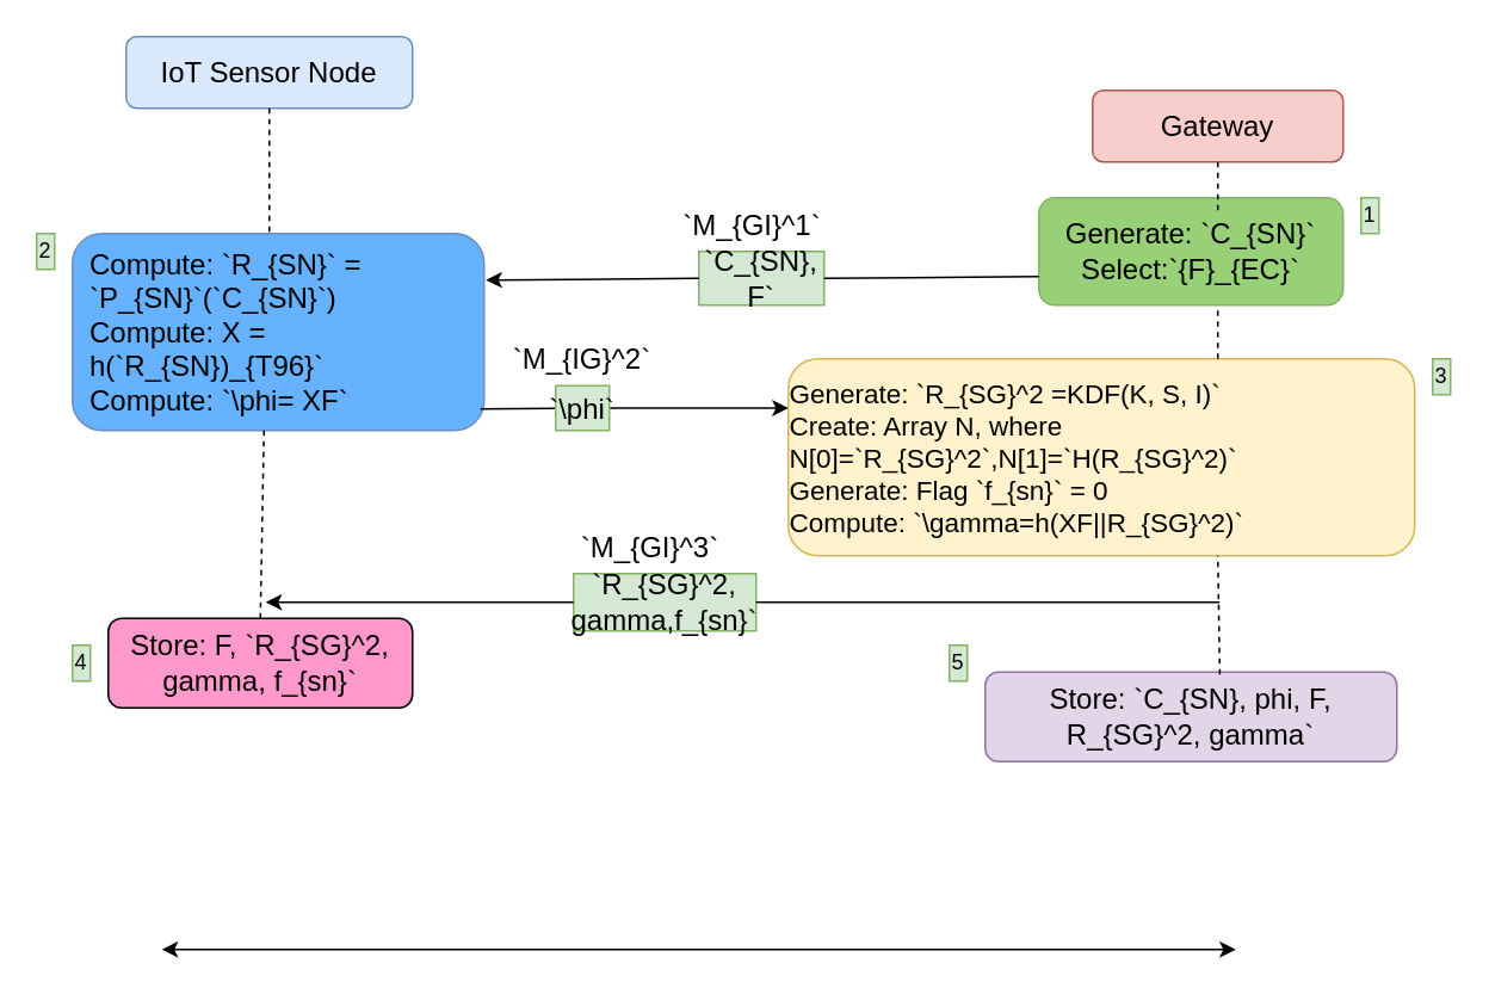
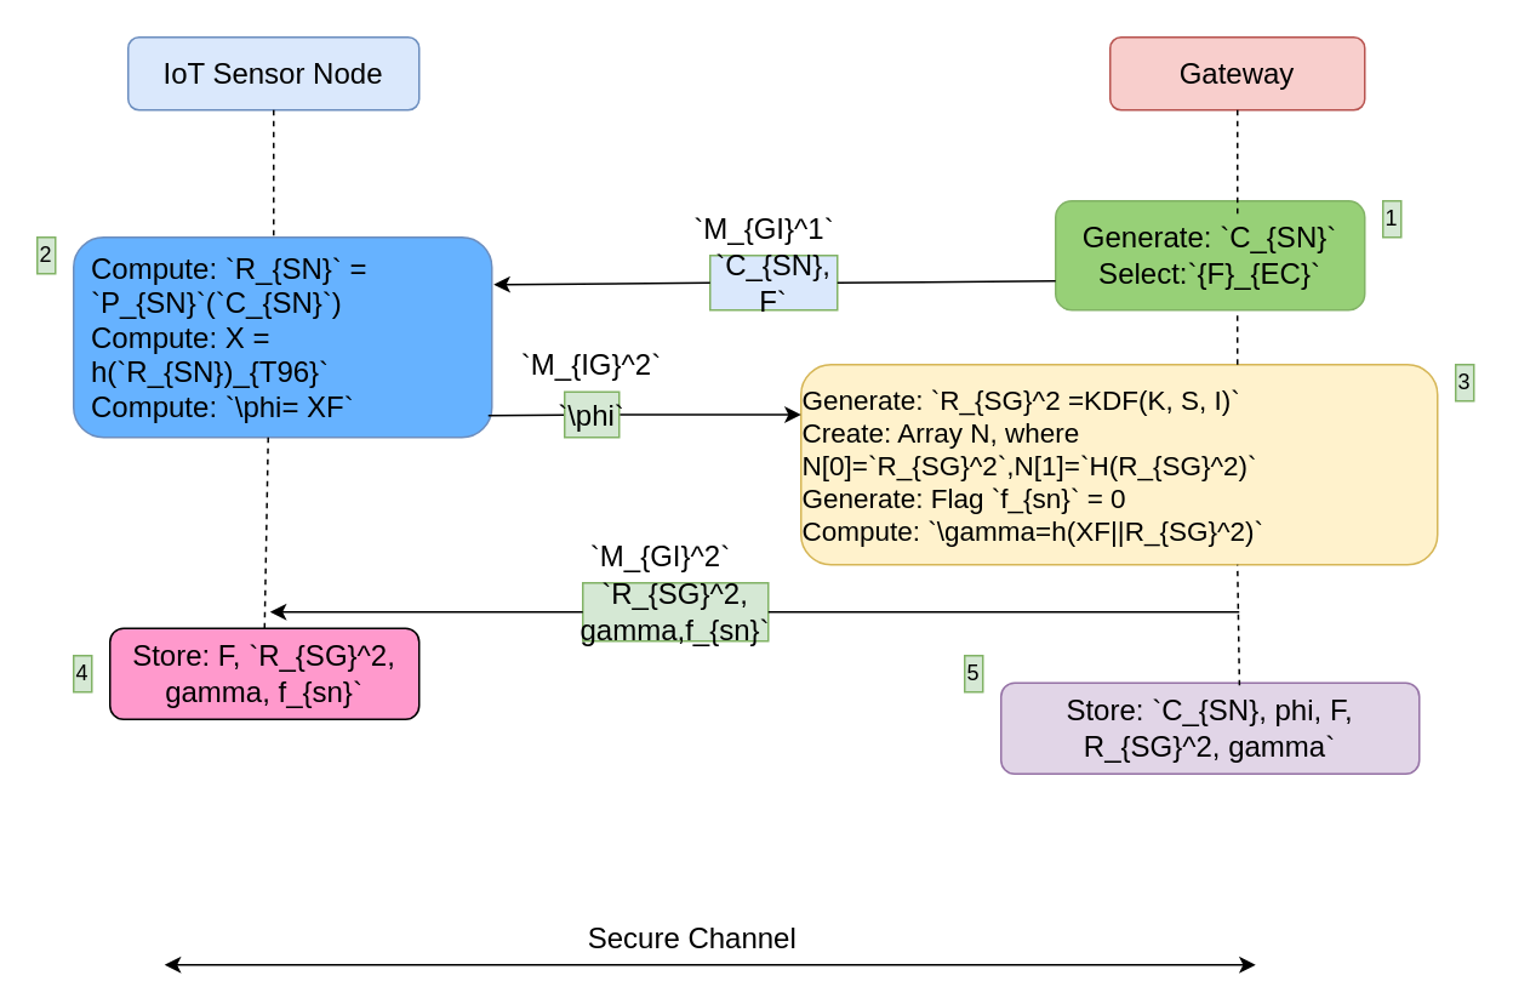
- <mxCell id="3" value="&lt;font style=&quot;font-size: 16px;&quot;&gt;Gateway&lt;/font&gt;" style="rounded=1;whiteSpace=wrap;html=1;fillColor=#f8cecc;strokeColor=#b85450;" parent="1" vertex="1"><mxGeometry x="610" y="50" width="140" height="40" as="geometry" /></mxCell>
+ <mxCell id="3" value="&lt;font style=&quot;font-size: 16px;&quot;&gt;Gateway&lt;/font&gt;" style="rounded=1;whiteSpace=wrap;html=1;fillColor=#f8cecc;strokeColor=#b85450;" parent="1" vertex="1"><mxGeometry x="610" y="20" width="140" height="40" as="geometry" /></mxCell>
- <mxCell id="9" value="&lt;font style=&quot;font-size: 16px;&quot;&gt;`C_{SN}, F`&lt;/font&gt;" style="rounded=0;whiteSpace=wrap;html=1;fillColor=#d5e8d4;strokeColor=#82b366;" parent="1" vertex="1"><mxGeometry x="390" y="140" width="70" height="30" as="geometry" /></mxCell>
+ <mxCell id="9" value="&lt;font style=&quot;font-size: 16px;&quot;&gt;`C_{SN}, F`&lt;/font&gt;" style="rounded=0;whiteSpace=wrap;html=1;fillColor=#dae8fc;strokeColor=#82b366;" parent="1" vertex="1"><mxGeometry x="390" y="140" width="70" height="30" as="geometry" /></mxCell>
- <mxCell id="28" value="&lt;font style=&quot;font-size: 16px;&quot;&gt;`M_{GI}^3`&lt;/font&gt;" style="text;html=1;strokeColor=none;fillColor=none;align=center;verticalAlign=middle;whiteSpace=wrap;overflow=hidden;" parent="1" vertex="1"><mxGeometry x="322.5" y="290" width="80" height="30" as="geometry" /></mxCell>
+ <mxCell id="28" value="&lt;font style=&quot;font-size: 16px;&quot;&gt;`M_{GI}^2`&lt;/font&gt;" style="text;html=1;strokeColor=none;fillColor=none;align=center;verticalAlign=middle;whiteSpace=wrap;overflow=hidden;" parent="1" vertex="1"><mxGeometry x="322.5" y="290" width="80" height="30" as="geometry" /></mxCell>
+ <mxCell id="32" value="&lt;font style=&quot;font-size: 16px;&quot;&gt;Secure Channel&lt;/font&gt;" style="text;html=1;align=center;verticalAlign=middle;resizable=0;points=[];autosize=1;strokeColor=none;fillColor=none;" vertex="1" parent="1"><mxGeometry x="310" y="500" width="140" height="30" as="geometry" /></mxCell>
